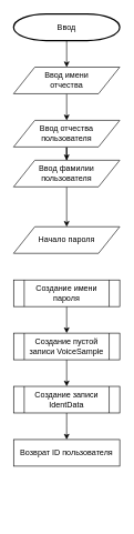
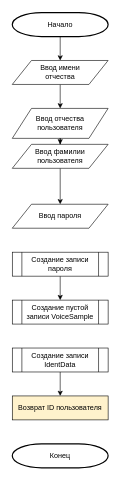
- <mxCell id="3" value="&lt;div&gt;Ввод&lt;/div&gt;" style="strokeWidth=2;html=1;shape=mxgraph.flowchart.terminator;whiteSpace=wrap;" parent="1" vertex="1"><mxGeometry x="20" y="20" width="160" height="40" as="geometry" /></mxCell>
+ <mxCell id="3" value="&lt;div&gt;Начало&lt;/div&gt;" style="strokeWidth=2;html=1;shape=mxgraph.flowchart.terminator;whiteSpace=wrap;" parent="1" vertex="1"><mxGeometry x="20" y="20" width="160" height="40" as="geometry" /></mxCell>
- <mxCell id="7" value="&lt;div&gt;Ввод отчества&lt;/div&gt;&lt;div&gt;пользователя&lt;br&gt;&lt;/div&gt;" style="shape=parallelogram;perimeter=parallelogramPerimeter;whiteSpace=wrap;html=1;" parent="1" vertex="1"><mxGeometry x="20" y="180" width="160" height="40" as="geometry" /></mxCell>
+ <mxCell id="7" value="&lt;div&gt;Ввод отчества&lt;/div&gt;&lt;div&gt;пользователя&lt;br&gt;&lt;/div&gt;" style="shape=parallelogram;perimeter=parallelogramPerimeter;whiteSpace=wrap;html=1;" parent="1" vertex="1"><mxGeometry x="20" y="180" width="160" height="50" as="geometry" /></mxCell>
- <mxCell id="10" value="&lt;div&gt;Начало пароля&lt;br&gt;&lt;/div&gt;" style="shape=parallelogram;perimeter=parallelogramPerimeter;whiteSpace=wrap;html=1;" vertex="1" parent="1"><mxGeometry x="20" y="340" width="160" height="40" as="geometry" /></mxCell>
+ <mxCell id="10" value="&lt;div&gt;Ввод пароля&lt;br&gt;&lt;/div&gt;" style="shape=parallelogram;perimeter=parallelogramPerimeter;whiteSpace=wrap;html=1;" vertex="1" parent="1"><mxGeometry x="20" y="340" width="160" height="40" as="geometry" /></mxCell>
- <mxCell id="13" value="Создание имени пароля" style="shape=process;whiteSpace=wrap;html=1;backgroundOutline=1;" vertex="1" parent="1"><mxGeometry x="20" y="420" width="160" height="40" as="geometry" /></mxCell>
+ <mxCell id="13" value="Создание записи пароля" style="shape=process;whiteSpace=wrap;html=1;backgroundOutline=1;" vertex="1" parent="1"><mxGeometry x="20" y="420" width="160" height="40" as="geometry" /></mxCell>
- <mxCell id="14" value="" style="edgeStyle=orthogonalEdgeStyle;rounded=0;orthogonalLoop=1;jettySize=auto;html=1;" edge="1" parent="1" source="15" target="17"><mxGeometry relative="1" as="geometry" /></mxCell>
- <mxCell id="18" value="Возврат ID пользователя" style="rounded=0;whiteSpace=wrap;html=1;" vertex="1" parent="1"><mxGeometry x="20" y="660" width="160" height="40" as="geometry" /></mxCell>
+ <mxCell id="18" value="Возврат ID пользователя" style="rounded=0;whiteSpace=wrap;html=1;fillColor=#fff2cc;" vertex="1" parent="1"><mxGeometry x="20" y="660" width="160" height="40" as="geometry" /></mxCell>
+ <mxCell id="11" value="Конец" style="strokeWidth=2;html=1;shape=mxgraph.flowchart.terminator;whiteSpace=wrap;" parent="1" vertex="1"><mxGeometry x="20" y="740" width="160" height="40" as="geometry" /></mxCell>
